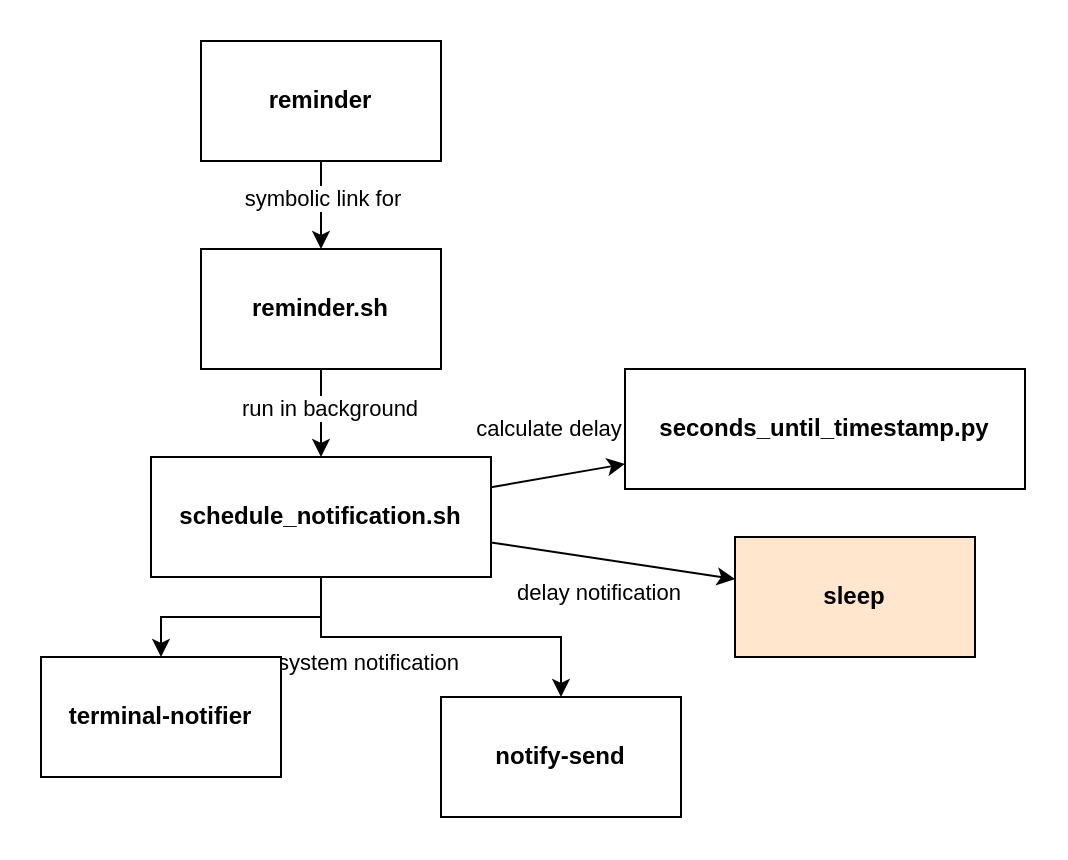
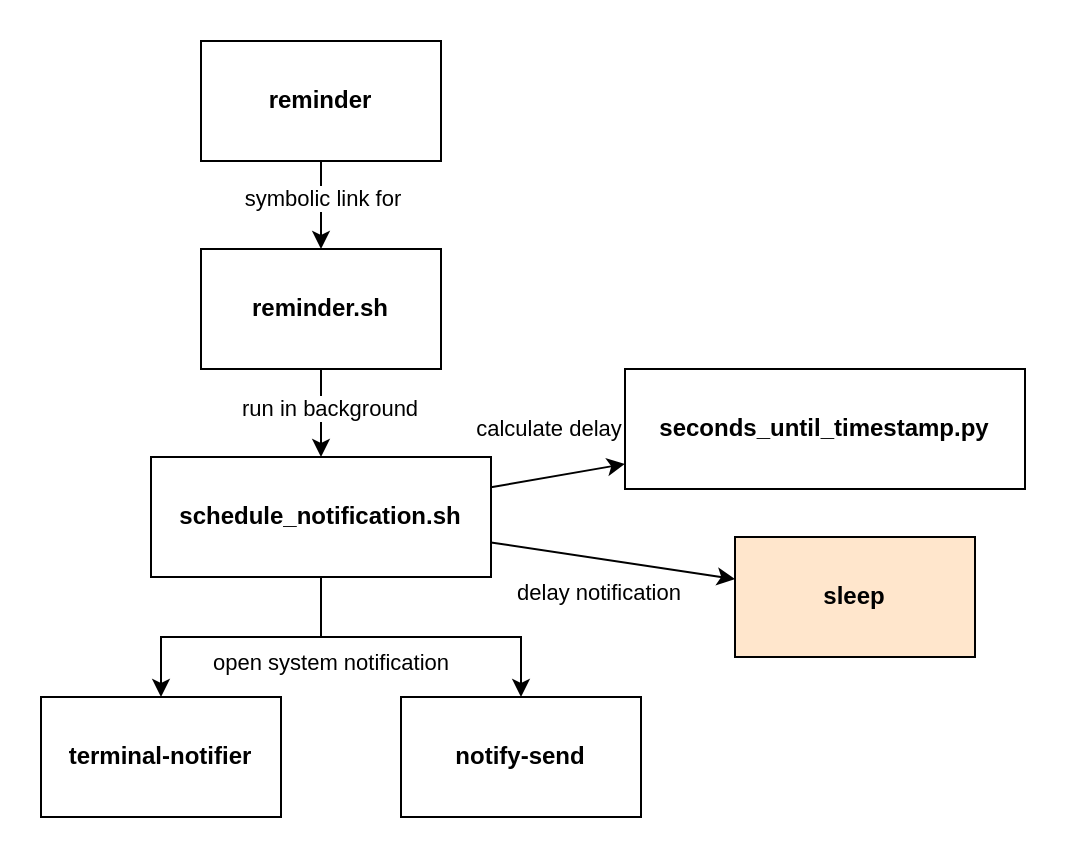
- <mxCell id="16" value="terminal-notifier" style="rounded=0;whiteSpace=wrap;html=1;fontStyle=1" parent="1" vertex="1"><mxGeometry x="20" y="328" width="120" height="60" as="geometry" /></mxCell>
+ <mxCell id="16" value="terminal-notifier" style="rounded=0;whiteSpace=wrap;html=1;fontStyle=1" parent="1" vertex="1"><mxGeometry x="20" y="348" width="120" height="60" as="geometry" /></mxCell>
- <mxCell id="17" value="notify-send" style="rounded=0;whiteSpace=wrap;html=1;fontStyle=1" parent="1" vertex="1"><mxGeometry x="220" y="348" width="120" height="60" as="geometry" /></mxCell>
+ <mxCell id="17" value="notify-send" style="rounded=0;whiteSpace=wrap;html=1;fontStyle=1" parent="1" vertex="1"><mxGeometry x="200" y="348" width="120" height="60" as="geometry" /></mxCell>
